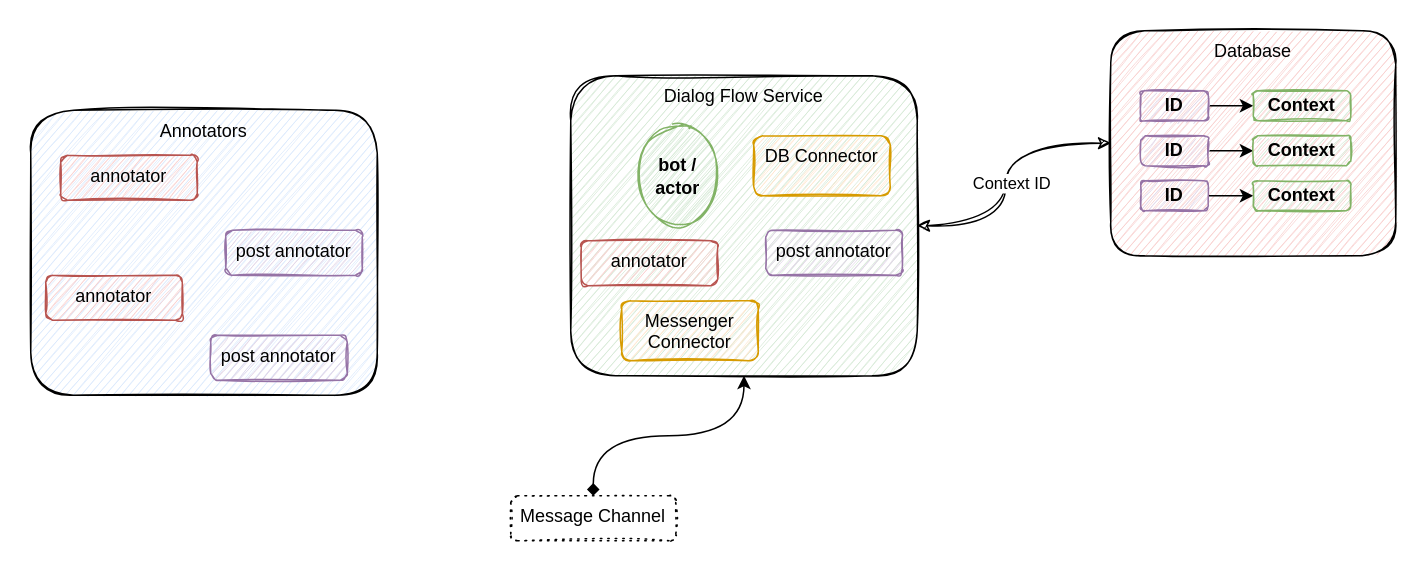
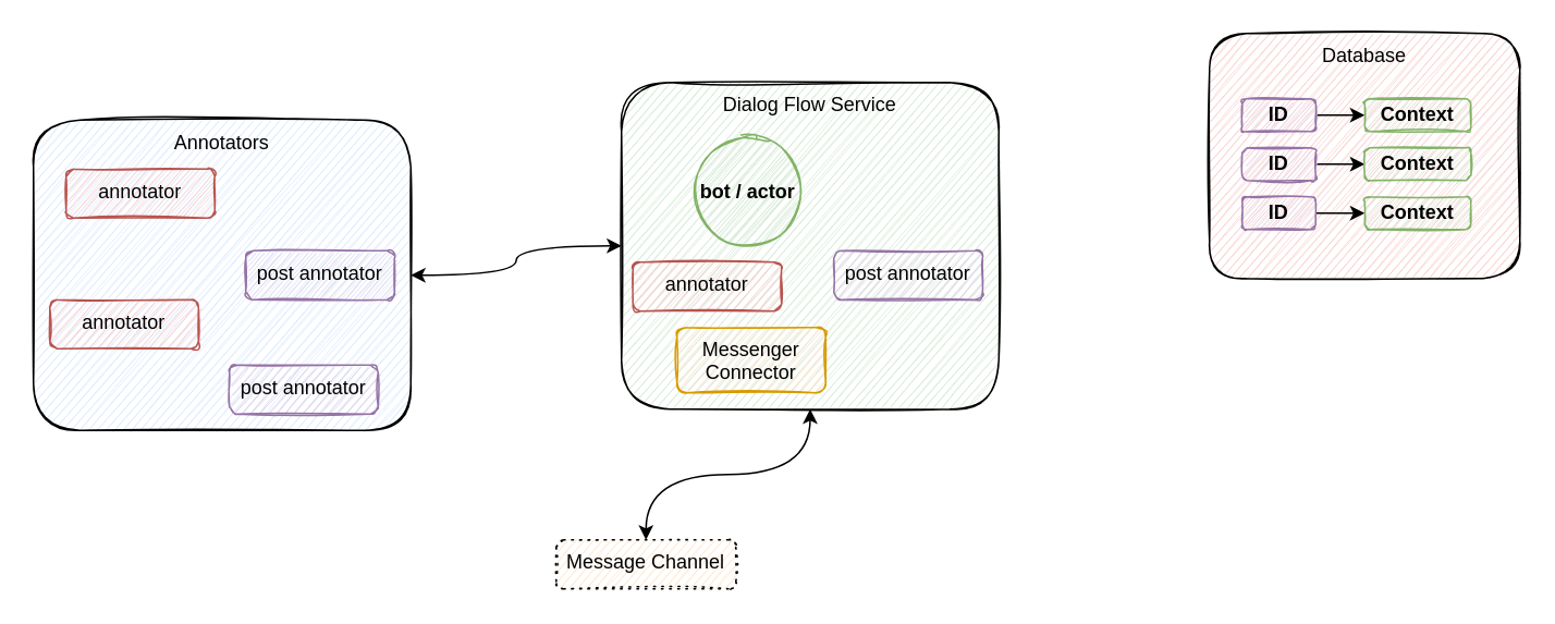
- <mxCell id="26" value="DB Connector" style="rounded=1;whiteSpace=wrap;html=1;sketch=1;verticalAlign=top;fillColor=#ffe6cc;strokeColor=#d79b00;" parent="1" vertex="1"><mxGeometry x="502" y="90" width="91" height="40" as="geometry" /></mxCell>
- <mxCell id="17" value="&lt;b&gt;bot / actor&lt;/b&gt;" style="ellipse;whiteSpace=wrap;html=1;aspect=fixed;fillColor=#d5e8d4;strokeColor=#82b366;sketch=1;" parent="1" vertex="1"><mxGeometry x="424" y="83" width="55" height="67" as="geometry" /></mxCell>
+ <mxCell id="17" value="&lt;b&gt;bot / actor&lt;/b&gt;" style="ellipse;whiteSpace=wrap;html=1;aspect=fixed;fillColor=#d5e8d4;strokeColor=#82b366;sketch=1;" parent="1" vertex="1"><mxGeometry x="424" y="83" width="67" height="67" as="geometry" /></mxCell>
- <mxCell id="2" style="edgeStyle=orthogonalEdgeStyle;sketch=1;html=1;exitX=1;exitY=0.5;exitDx=0;exitDy=0;entryX=0;entryY=0.5;entryDx=0;entryDy=0;curved=1;startArrow=classic;startFill=1;" parent="1" source="6" target="7" edge="1"><mxGeometry relative="1" as="geometry"><Array as="points"><mxPoint x="670" y="150" /></Array></mxGeometry></mxCell>
- <mxCell id="3" value="Context ID" style="edgeLabel;html=1;align=center;verticalAlign=middle;resizable=0;points=[];" parent="2" vertex="1" connectable="0"><mxGeometry x="-0.047" y="-2" relative="1" as="geometry"><mxPoint x="1" as="offset" /></mxGeometry></mxCell>
+ <mxCell id="4" style="edgeStyle=orthogonalEdgeStyle;html=1;exitX=0;exitY=0.5;exitDx=0;exitDy=0;entryX=1;entryY=0.5;entryDx=0;entryDy=0;curved=1;startArrow=classic;startFill=1;" parent="1" source="6" target="18" edge="1"><mxGeometry relative="1" as="geometry" /></mxCell>
- <mxCell id="5" style="edgeStyle=orthogonalEdgeStyle;curved=1;html=1;exitX=0.5;exitY=1;exitDx=0;exitDy=0;startArrow=classic;startFill=1;entryX=0.5;entryY=0;entryDx=0;entryDy=0;endArrow=diamond;" parent="1" source="6" target="27" edge="1"><mxGeometry relative="1" as="geometry"><mxPoint x="496" y="320" as="targetPoint" /></mxGeometry></mxCell>
+ <mxCell id="5" style="edgeStyle=orthogonalEdgeStyle;curved=1;html=1;exitX=0.5;exitY=1;exitDx=0;exitDy=0;startArrow=classic;startFill=1;entryX=0.5;entryY=0;entryDx=0;entryDy=0;" parent="1" source="6" target="27" edge="1"><mxGeometry relative="1" as="geometry"><mxPoint x="496" y="320" as="targetPoint" /></mxGeometry></mxCell>
- <mxCell id="27" value="Message Channel" style="rounded=1;whiteSpace=wrap;html=1;sketch=1;verticalAlign=top;dashed=1;dashPattern=1 4;" parent="1" vertex="1"><mxGeometry x="340" y="330" width="110" height="30" as="geometry" /></mxCell>
+ <mxCell id="27" value="Message Channel" style="rounded=1;whiteSpace=wrap;html=1;sketch=1;verticalAlign=top;dashed=1;dashPattern=1 4;fillColor=#ffe6cc;" parent="1" vertex="1"><mxGeometry x="340" y="330" width="110" height="30" as="geometry" /></mxCell>
